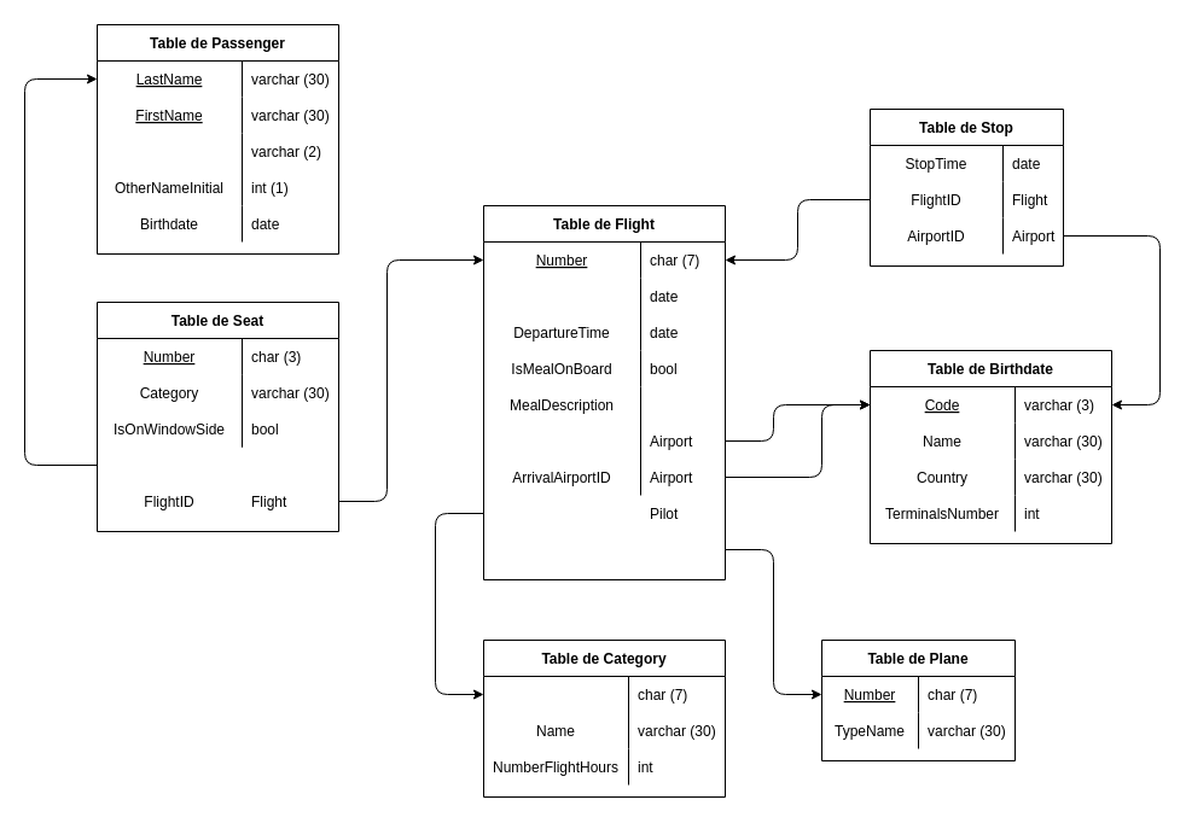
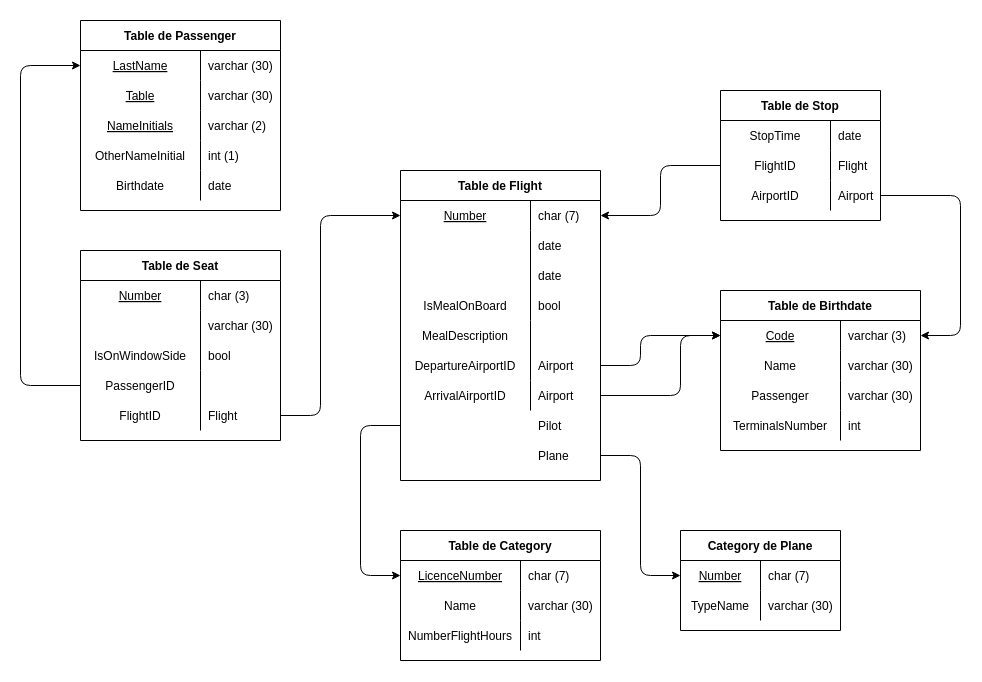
- <mxCell id="86" value="FirstName" style="shape=partialRectangle;connectable=0;fillColor=none;top=0;left=0;bottom=0;right=0;fontStyle=4;overflow=hidden;" parent="85" vertex="1"><mxGeometry width="120" height="30" as="geometry" /></mxCell>
+ <mxCell id="86" value="Table" style="shape=partialRectangle;connectable=0;fillColor=none;top=0;left=0;bottom=0;right=0;fontStyle=4;overflow=hidden;" parent="85" vertex="1"><mxGeometry width="120" height="30" as="geometry" /></mxCell>
+ <mxCell id="89" value="NameInitials" style="shape=partialRectangle;connectable=0;fillColor=none;top=0;left=0;bottom=0;right=0;fontStyle=4;overflow=hidden;" parent="88" vertex="1"><mxGeometry width="120" height="30" as="geometry" /></mxCell>
- <mxCell id="9" value="DepartureTime" style="shape=partialRectangle;connectable=0;fillColor=none;top=0;left=0;bottom=0;right=0;fontStyle=0;overflow=hidden;" parent="8" vertex="1"><mxGeometry width="130" height="30" as="geometry" /></mxCell>
- <mxCell id="71" value="Category" style="shape=partialRectangle;connectable=0;fillColor=none;top=0;left=0;bottom=0;right=0;fontStyle=0;overflow=hidden;" parent="70" vertex="1"><mxGeometry width="120" height="30" as="geometry" /></mxCell>
+ <mxCell id="17" value="DepartureAirportID" style="shape=partialRectangle;connectable=0;fillColor=none;top=0;left=0;bottom=0;right=0;fontStyle=0;overflow=hidden;" vertex="1" parent="16"><mxGeometry width="130" height="30" as="geometry" /></mxCell>
+ <mxCell id="77" value="PassengerID" style="shape=partialRectangle;connectable=0;fillColor=none;top=0;left=0;bottom=0;right=0;fontStyle=0;overflow=hidden;" vertex="1" parent="76"><mxGeometry width="120" height="30" as="geometry" /></mxCell>
- <mxCell id="34" value="Country" style="shape=partialRectangle;connectable=0;fillColor=none;top=0;left=0;bottom=0;right=0;fontStyle=0;overflow=hidden;" parent="33" vertex="1"><mxGeometry width="120" height="30" as="geometry" /></mxCell>
+ <mxCell id="34" value="Passenger" style="shape=partialRectangle;connectable=0;fillColor=none;top=0;left=0;bottom=0;right=0;fontStyle=0;overflow=hidden;" parent="33" vertex="1"><mxGeometry width="120" height="30" as="geometry" /></mxCell>
+ <mxCell id="25" value="Plane" style="shape=partialRectangle;connectable=0;fillColor=none;top=0;left=0;bottom=0;right=0;align=left;spacingLeft=6;fontStyle=0;overflow=hidden;" vertex="1" parent="24"><mxGeometry x="130" width="70" height="30" as="geometry" /></mxCell>
- <mxCell id="49" value="Table de Plane" style="shape=table;startSize=30;container=1;collapsible=1;childLayout=tableLayout;fixedRows=1;rowLines=0;fontStyle=1;align=center;resizeLast=1;" parent="1" vertex="1"><mxGeometry x="680" y="530" width="160" height="100" as="geometry" /></mxCell>
+ <mxCell id="49" value="Category de Plane" style="shape=table;startSize=30;container=1;collapsible=1;childLayout=tableLayout;fixedRows=1;rowLines=0;fontStyle=1;align=center;resizeLast=1;" parent="1" vertex="1"><mxGeometry x="680" y="530" width="160" height="100" as="geometry" /></mxCell>
+ <mxCell id="58" value="LicenceNumber" style="shape=partialRectangle;connectable=0;fillColor=none;top=0;left=0;bottom=0;right=0;fontStyle=4;overflow=hidden;" parent="57" vertex="1"><mxGeometry width="120" height="30" as="geometry" /></mxCell>
